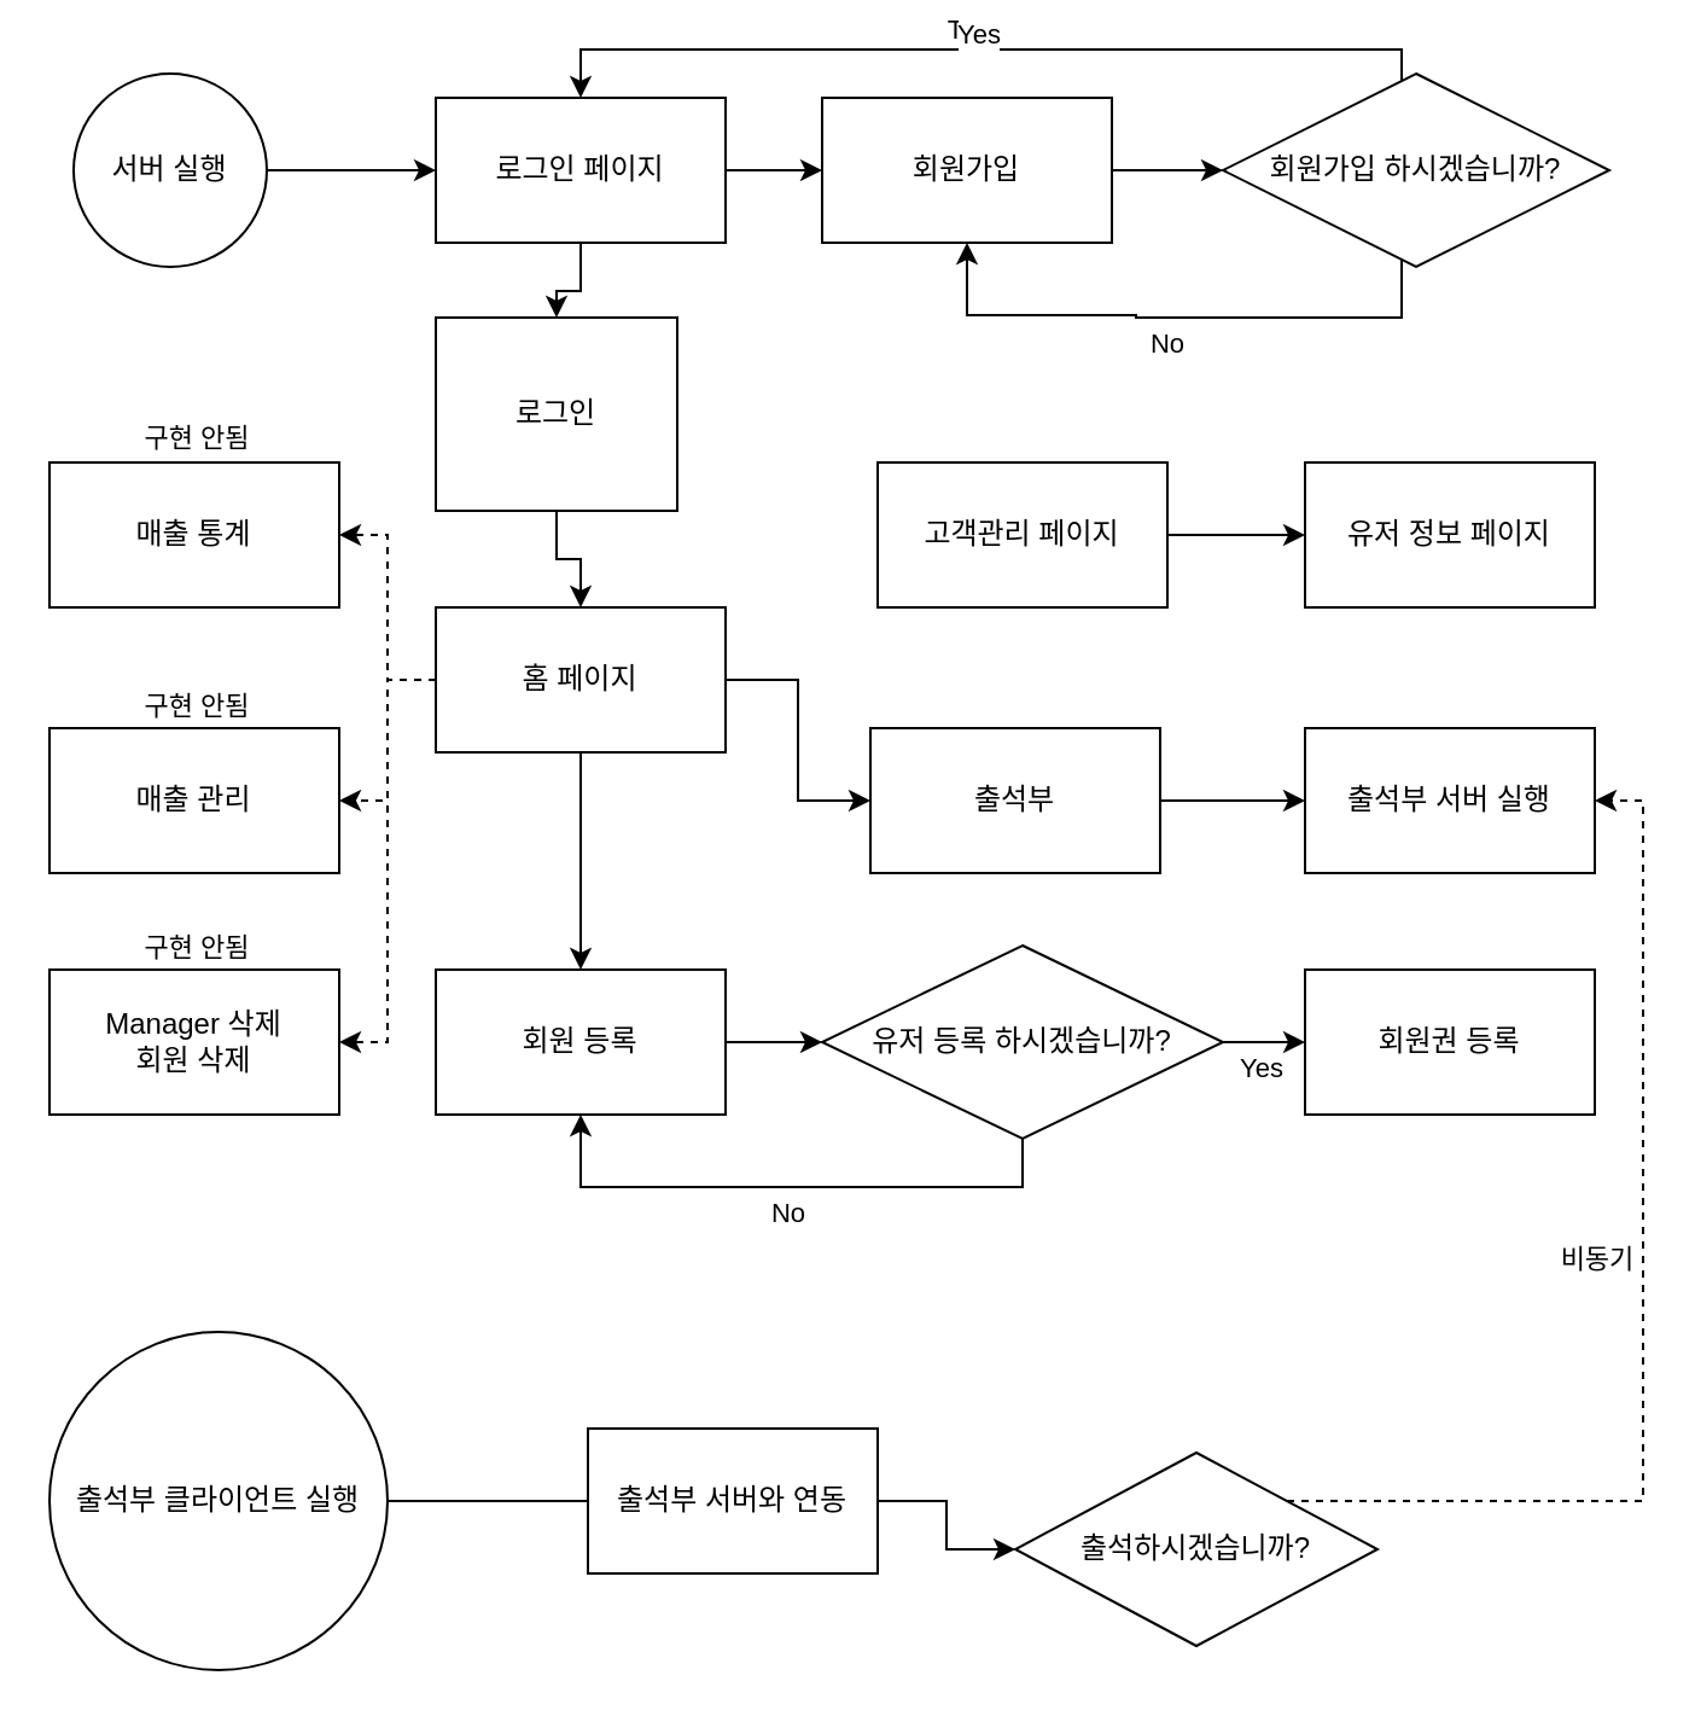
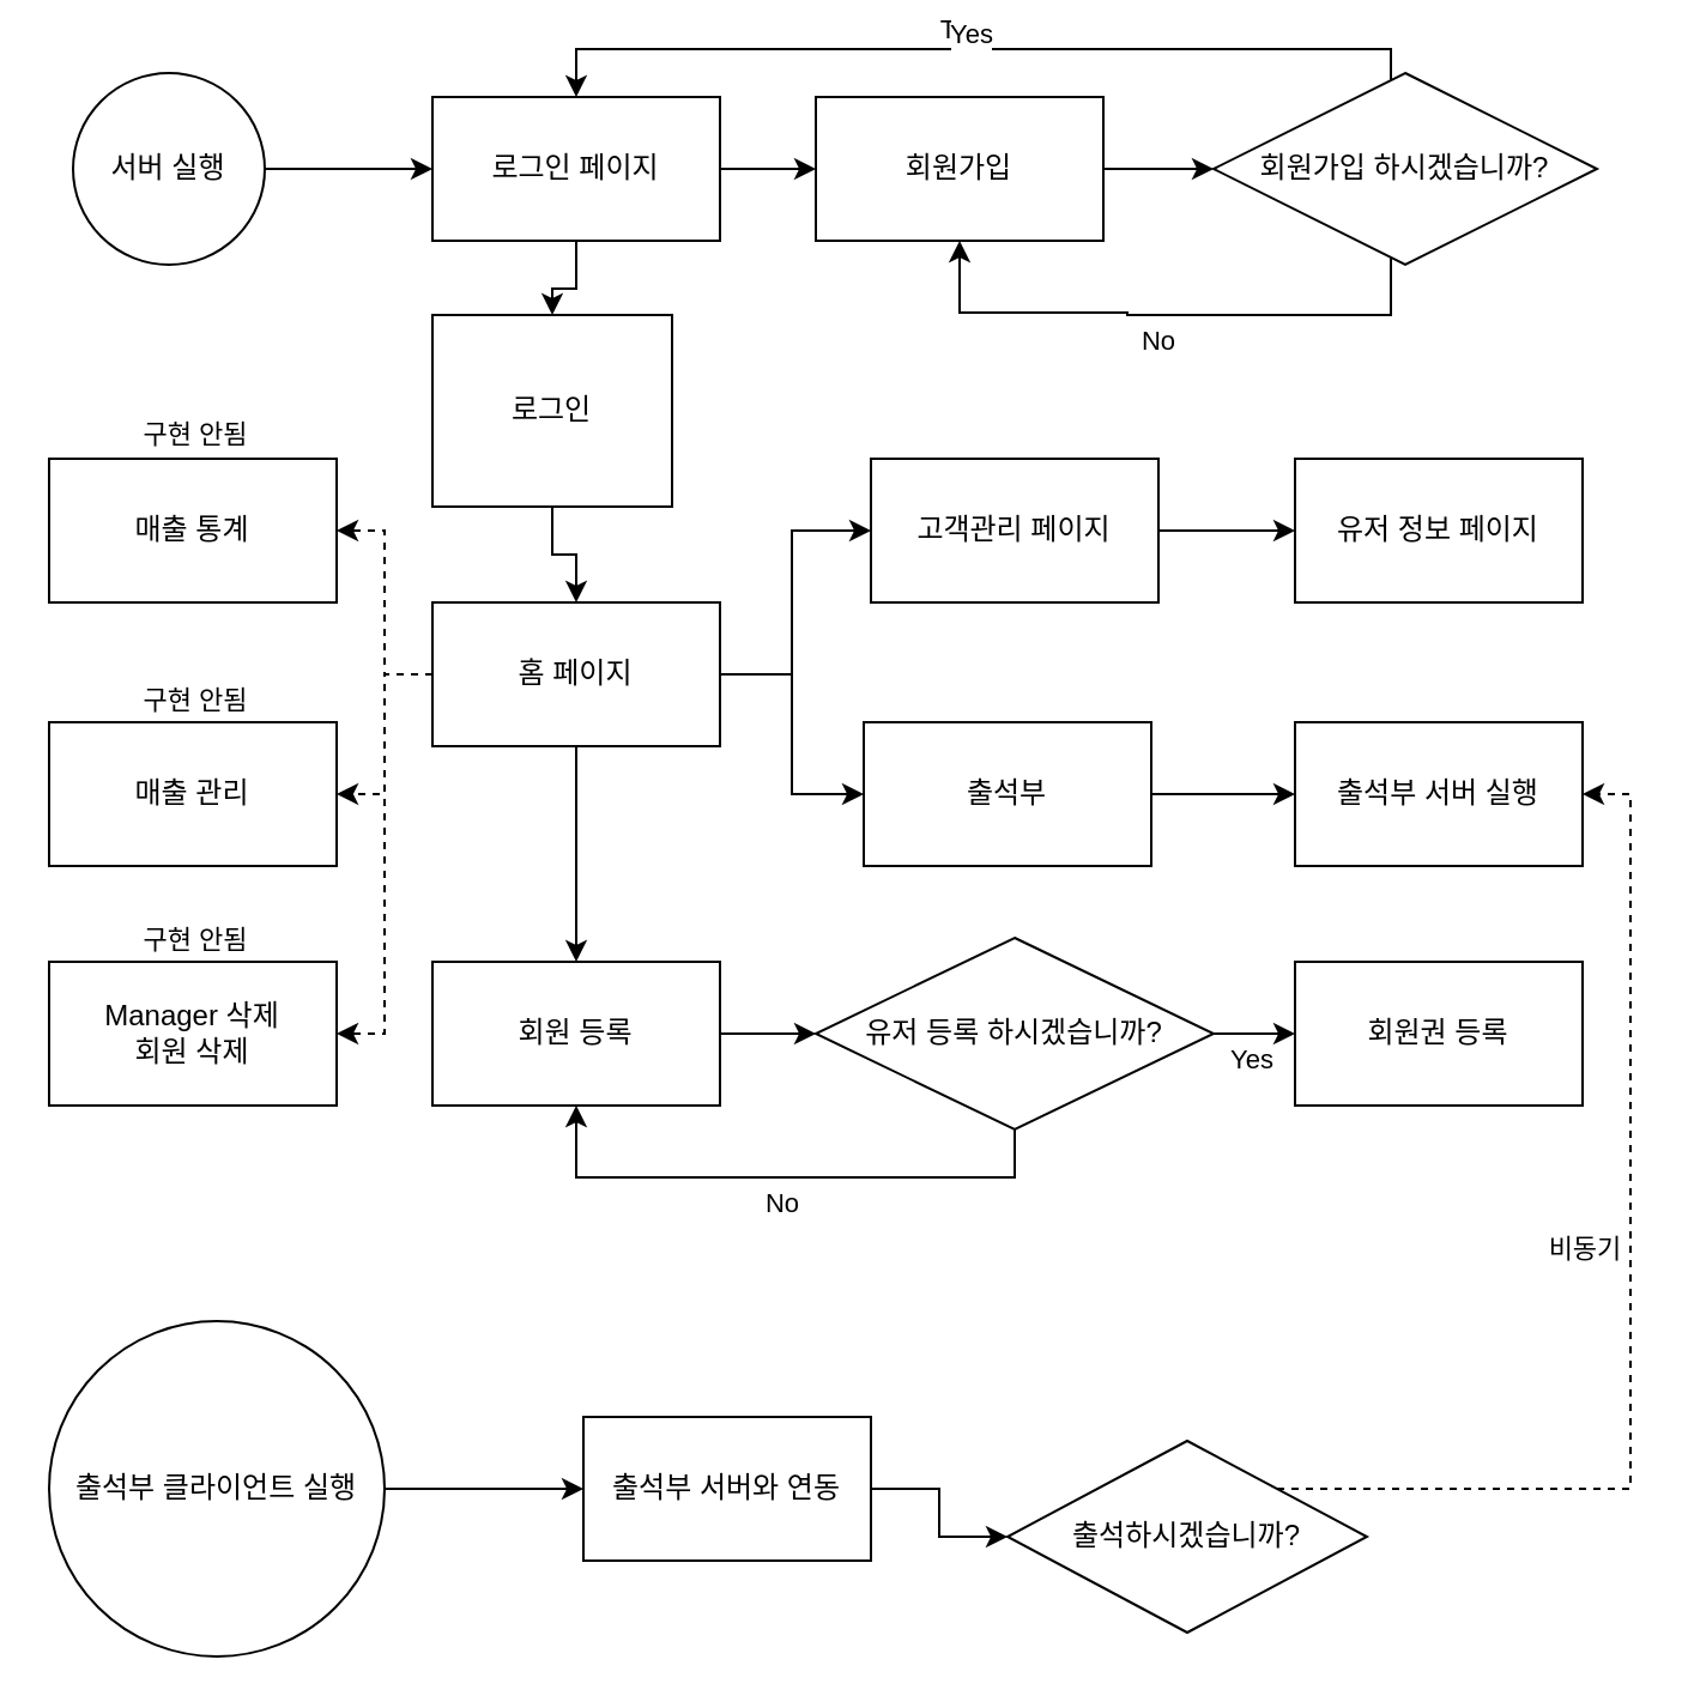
+ <mxCell id="15" style="edgeStyle=orthogonalEdgeStyle;rounded=0;orthogonalLoop=1;jettySize=auto;html=1;" edge="1" parent="1" source="24" target="28"><mxGeometry relative="1" as="geometry"><Array as="points"><mxPoint x="330" y="281" /><mxPoint x="330" y="221" /></Array></mxGeometry></mxCell>
- <mxCell id="44" style="edgeStyle=orthogonalEdgeStyle;rounded=0;orthogonalLoop=1;jettySize=auto;html=1;endArrow=none;" edge="1" parent="1" source="45" target="47"><mxGeometry relative="1" as="geometry" /></mxCell>
+ <mxCell id="44" style="edgeStyle=orthogonalEdgeStyle;rounded=0;orthogonalLoop=1;jettySize=auto;html=1;" edge="1" parent="1" source="45" target="47"><mxGeometry relative="1" as="geometry" /></mxCell>
